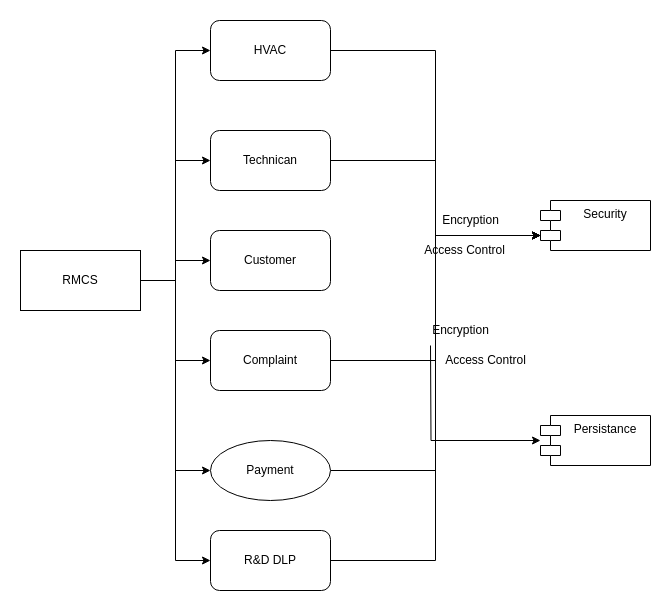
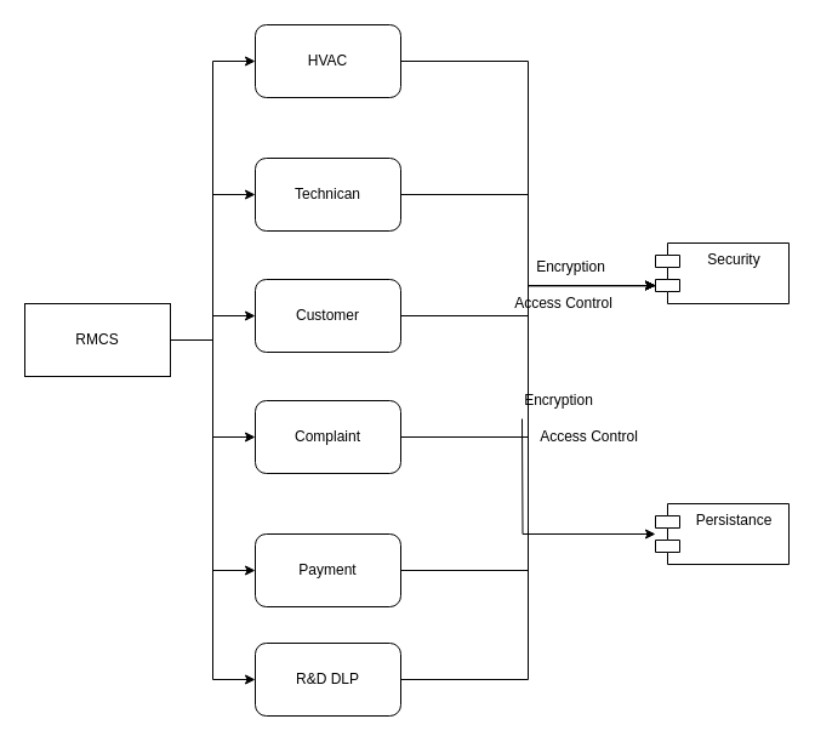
+ <mxCell id="13" style="edgeStyle=orthogonalEdgeStyle;rounded=0;orthogonalLoop=1;jettySize=auto;html=1;entryX=0.095;entryY=0.708;entryDx=0;entryDy=0;entryPerimeter=0;" edge="1" parent="1" source="14" target="21"><mxGeometry relative="1" as="geometry" /></mxCell>
- <mxCell id="18" value="Payment" style="ellipse;whiteSpace=wrap;html=1;" vertex="1" parent="1"><mxGeometry x="210" y="440" width="120" height="60" as="geometry" /></mxCell>
+ <mxCell id="18" value="Payment" style="rounded=1;whiteSpace=wrap;html=1;" vertex="1" parent="1"><mxGeometry x="210" y="440" width="120" height="60" as="geometry" /></mxCell>
